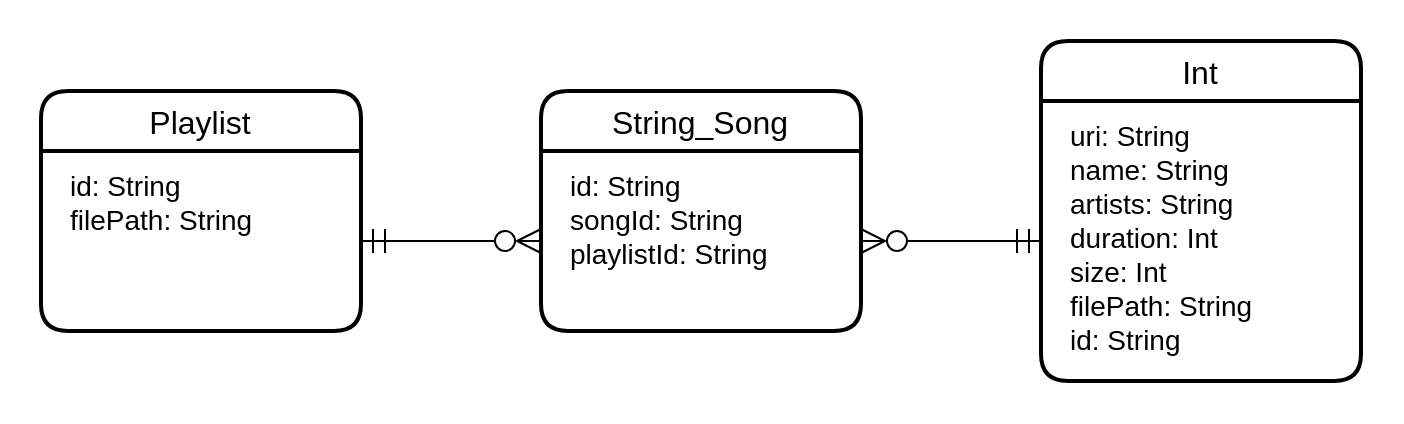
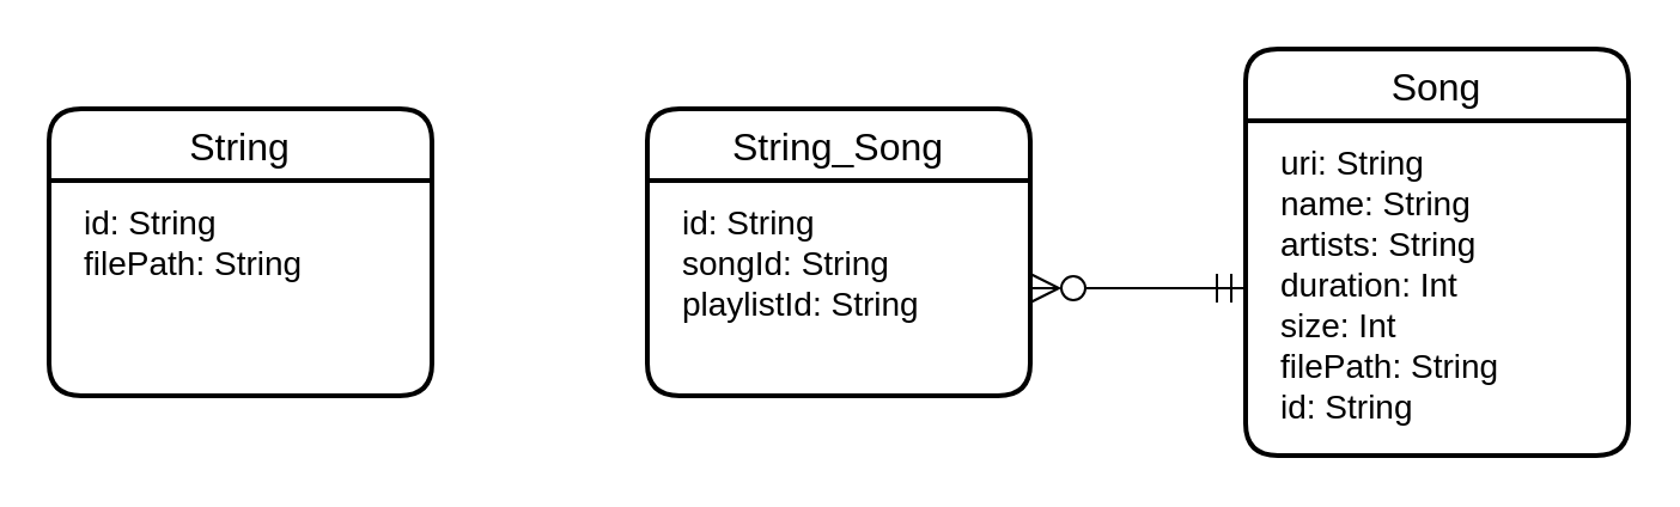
- <mxCell id="4" value="Int" style="swimlane;childLayout=stackLayout;horizontal=1;startSize=30;horizontalStack=0;rounded=1;fontSize=16;fontStyle=0;strokeWidth=2;resizeParent=0;resizeLast=1;shadow=0;dashed=0;align=center;" parent="1" vertex="1"><mxGeometry x="520" y="20" width="160" height="170" as="geometry"><mxRectangle x="140" y="100" width="80" height="30" as="alternateBounds" /></mxGeometry></mxCell>
+ <mxCell id="4" value="Song" style="swimlane;childLayout=stackLayout;horizontal=1;startSize=30;horizontalStack=0;rounded=1;fontSize=16;fontStyle=0;strokeWidth=2;resizeParent=0;resizeLast=1;shadow=0;dashed=0;align=center;" parent="1" vertex="1"><mxGeometry x="520" y="20" width="160" height="170" as="geometry"><mxRectangle x="140" y="100" width="80" height="30" as="alternateBounds" /></mxGeometry></mxCell>
- <mxCell id="2" value="Playlist" style="swimlane;childLayout=stackLayout;horizontal=1;startSize=30;horizontalStack=0;rounded=1;fontSize=16;fontStyle=0;strokeWidth=2;resizeParent=0;resizeLast=1;shadow=0;dashed=0;align=center;" parent="1" vertex="1"><mxGeometry x="20" y="45" width="160" height="120" as="geometry"><mxRectangle x="140" y="100" width="80" height="30" as="alternateBounds" /></mxGeometry></mxCell>
+ <mxCell id="2" value="String" style="swimlane;childLayout=stackLayout;horizontal=1;startSize=30;horizontalStack=0;rounded=1;fontSize=16;fontStyle=0;strokeWidth=2;resizeParent=0;resizeLast=1;shadow=0;dashed=0;align=center;" parent="1" vertex="1"><mxGeometry x="20" y="45" width="160" height="120" as="geometry"><mxRectangle x="140" y="100" width="80" height="30" as="alternateBounds" /></mxGeometry></mxCell>
- <mxCell id="9" value="" style="endArrow=ERmandOne;html=1;rounded=0;entryX=1;entryY=0.5;entryDx=0;entryDy=0;exitX=0;exitY=0.5;exitDx=0;exitDy=0;startArrow=ERzeroToMany;startFill=0;endFill=0;strokeWidth=1;endSize=10;startSize=10;" edge="1" parent="1" source="7" target="3"><mxGeometry width="50" height="50" relative="1" as="geometry"><mxPoint x="270" y="120" as="sourcePoint" /><mxPoint x="350" y="70" as="targetPoint" /></mxGeometry></mxCell>
